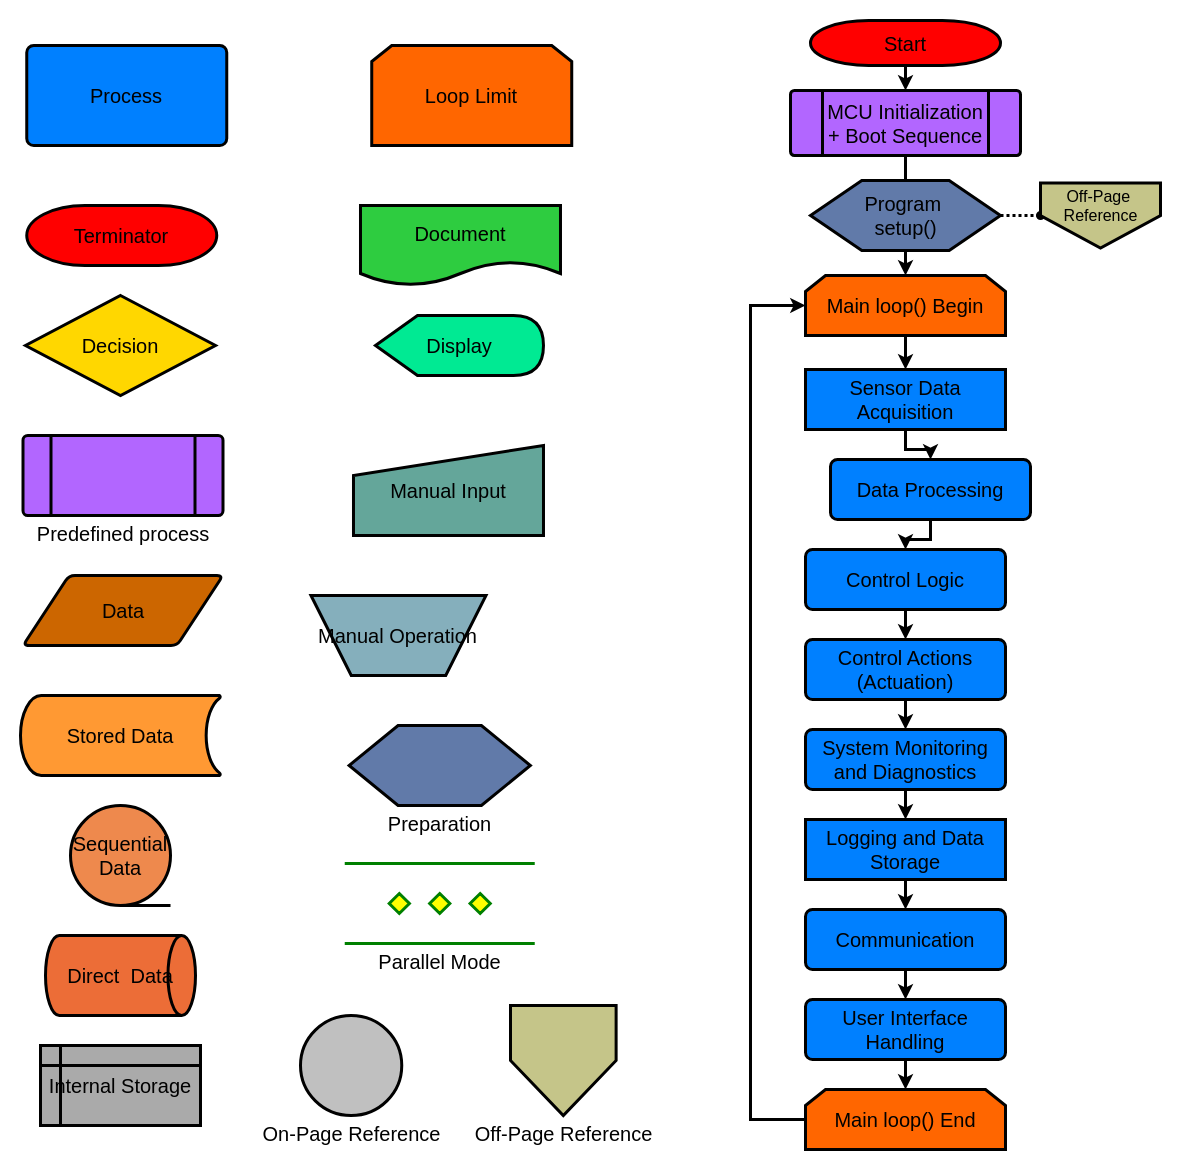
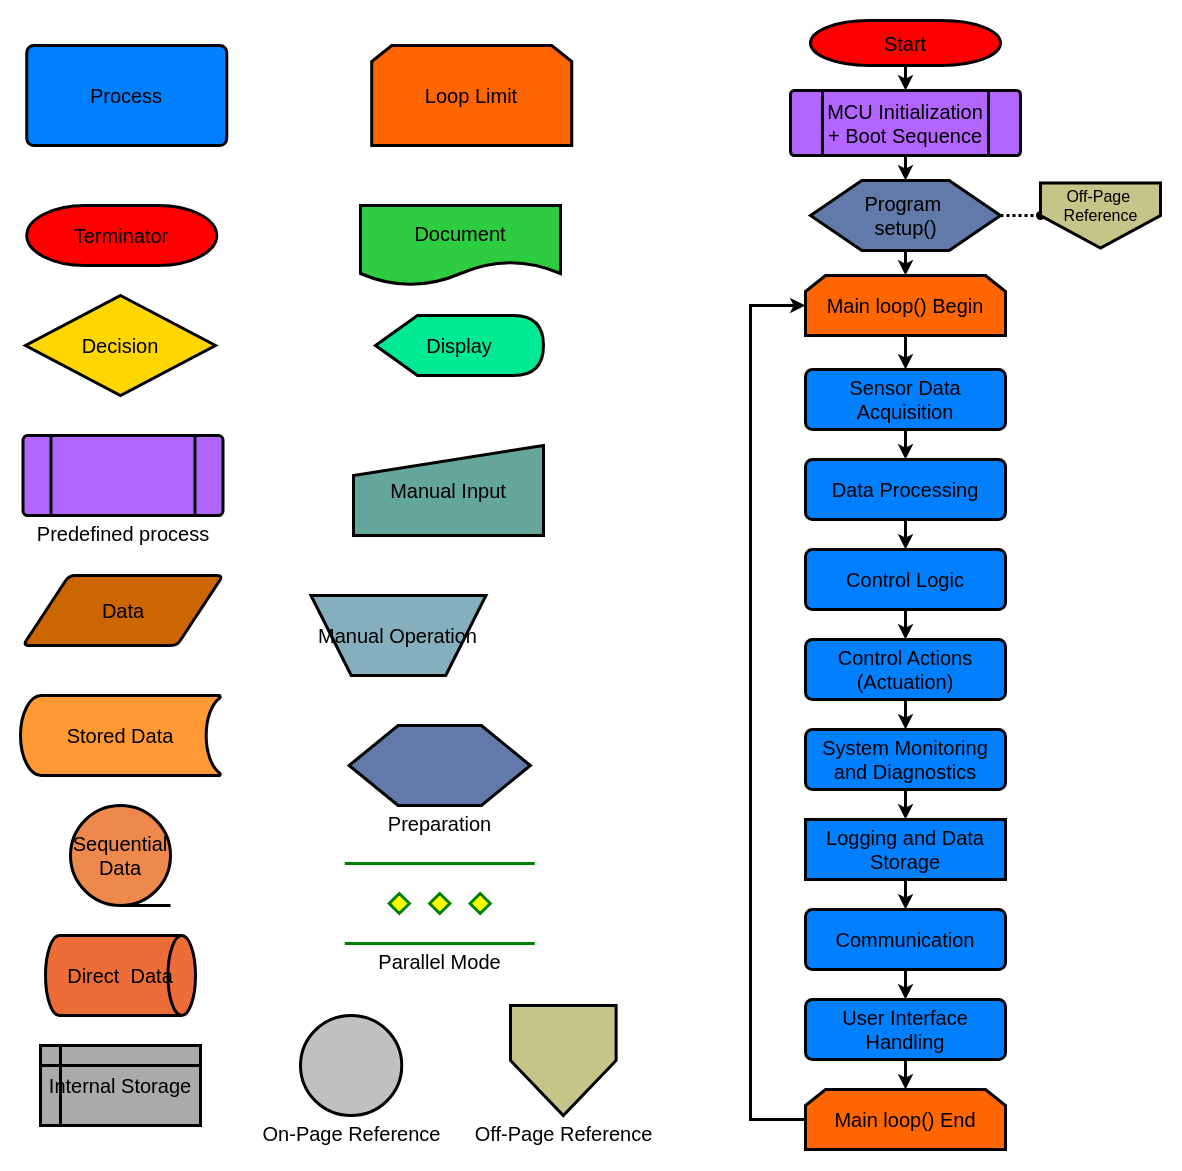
- <mxCell id="21" value="" style="edgeStyle=orthogonalEdgeStyle;rounded=0;orthogonalLoop=1;jettySize=auto;html=1;strokeWidth=3;endArrow=none;" edge="1" parent="1" source="22" target="32"><mxGeometry relative="1" as="geometry" /></mxCell>
+ <mxCell id="21" value="" style="edgeStyle=orthogonalEdgeStyle;rounded=0;orthogonalLoop=1;jettySize=auto;html=1;strokeWidth=3;" edge="1" parent="1" source="22" target="32"><mxGeometry relative="1" as="geometry" /></mxCell>
- <mxCell id="29" value="Sensor Data Acquisition" style="whiteSpace=wrap;html=1;absoluteArcSize=1;arcSize=14;strokeWidth=3;fillColor=#0080ff;fontSize=20;rounded=0;" vertex="1" parent="1"><mxGeometry x="805" y="369" width="200" height="60" as="geometry" /></mxCell>
+ <mxCell id="29" value="Sensor Data Acquisition" style="rounded=1;whiteSpace=wrap;html=1;absoluteArcSize=1;arcSize=14;strokeWidth=3;fillColor=#0080ff;fontSize=20;" vertex="1" parent="1"><mxGeometry x="805" y="369" width="200" height="60" as="geometry" /></mxCell>
- <mxCell id="34" value="Data Processing" style="rounded=1;whiteSpace=wrap;html=1;absoluteArcSize=1;arcSize=14;strokeWidth=3;fillColor=#0080ff;fontSize=20;" vertex="1" parent="1"><mxGeometry x="830" y="459" width="200" height="60" as="geometry" /></mxCell>
+ <mxCell id="34" value="Data Processing" style="rounded=1;whiteSpace=wrap;html=1;absoluteArcSize=1;arcSize=14;strokeWidth=3;fillColor=#0080ff;fontSize=20;" vertex="1" parent="1"><mxGeometry x="805" y="459" width="200" height="60" as="geometry" /></mxCell>
